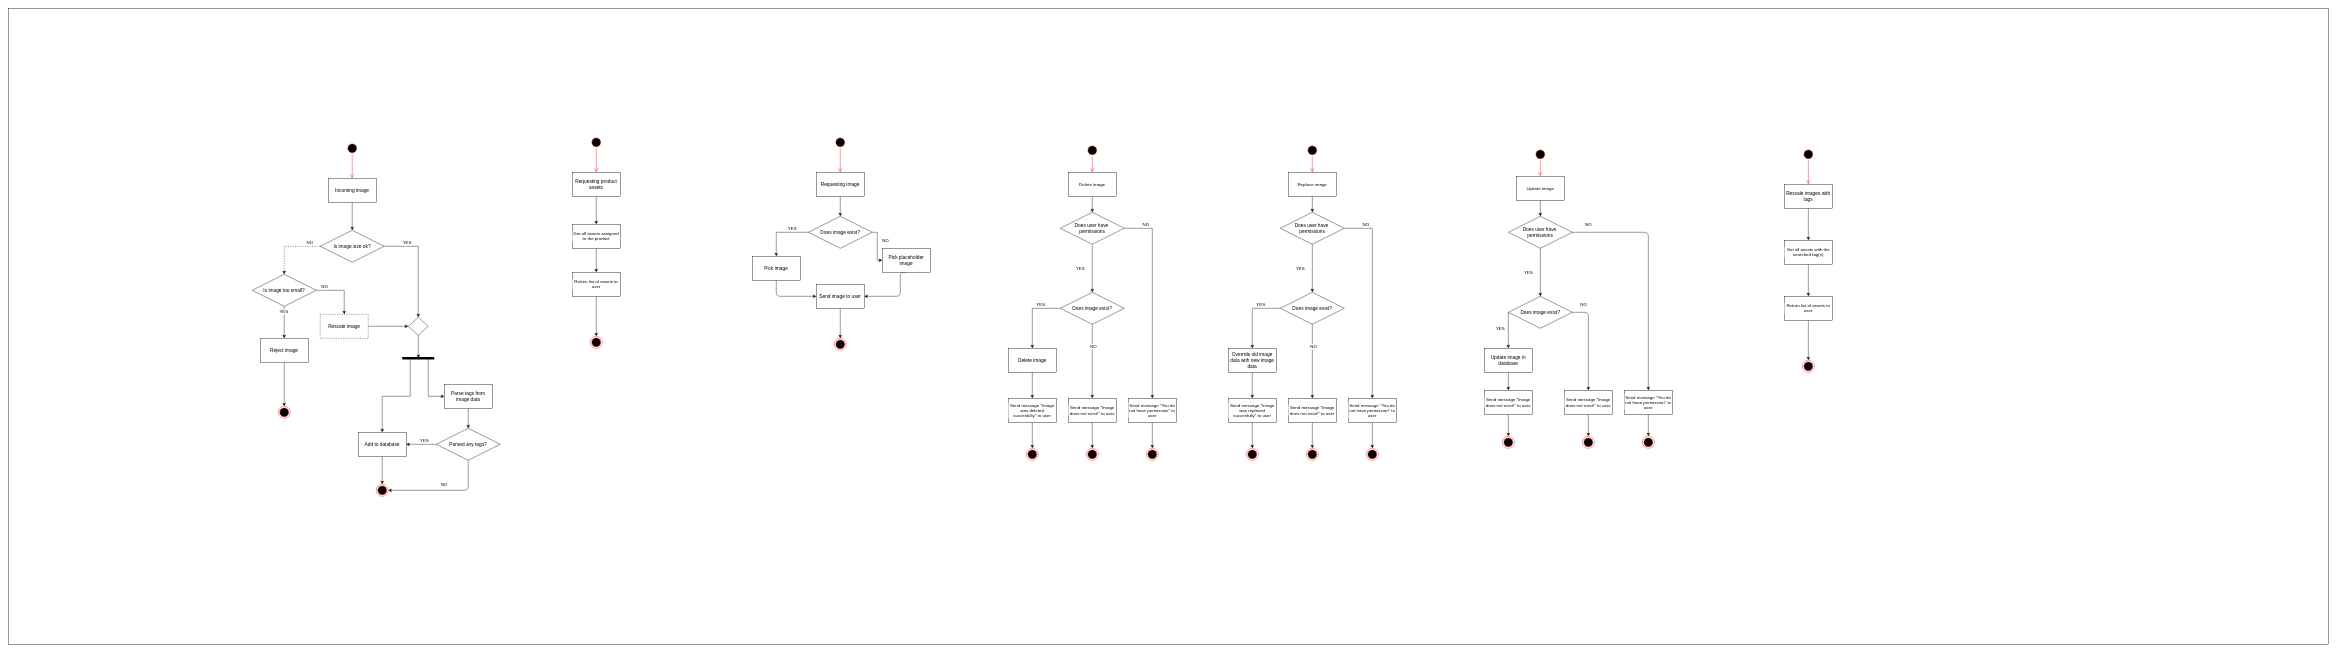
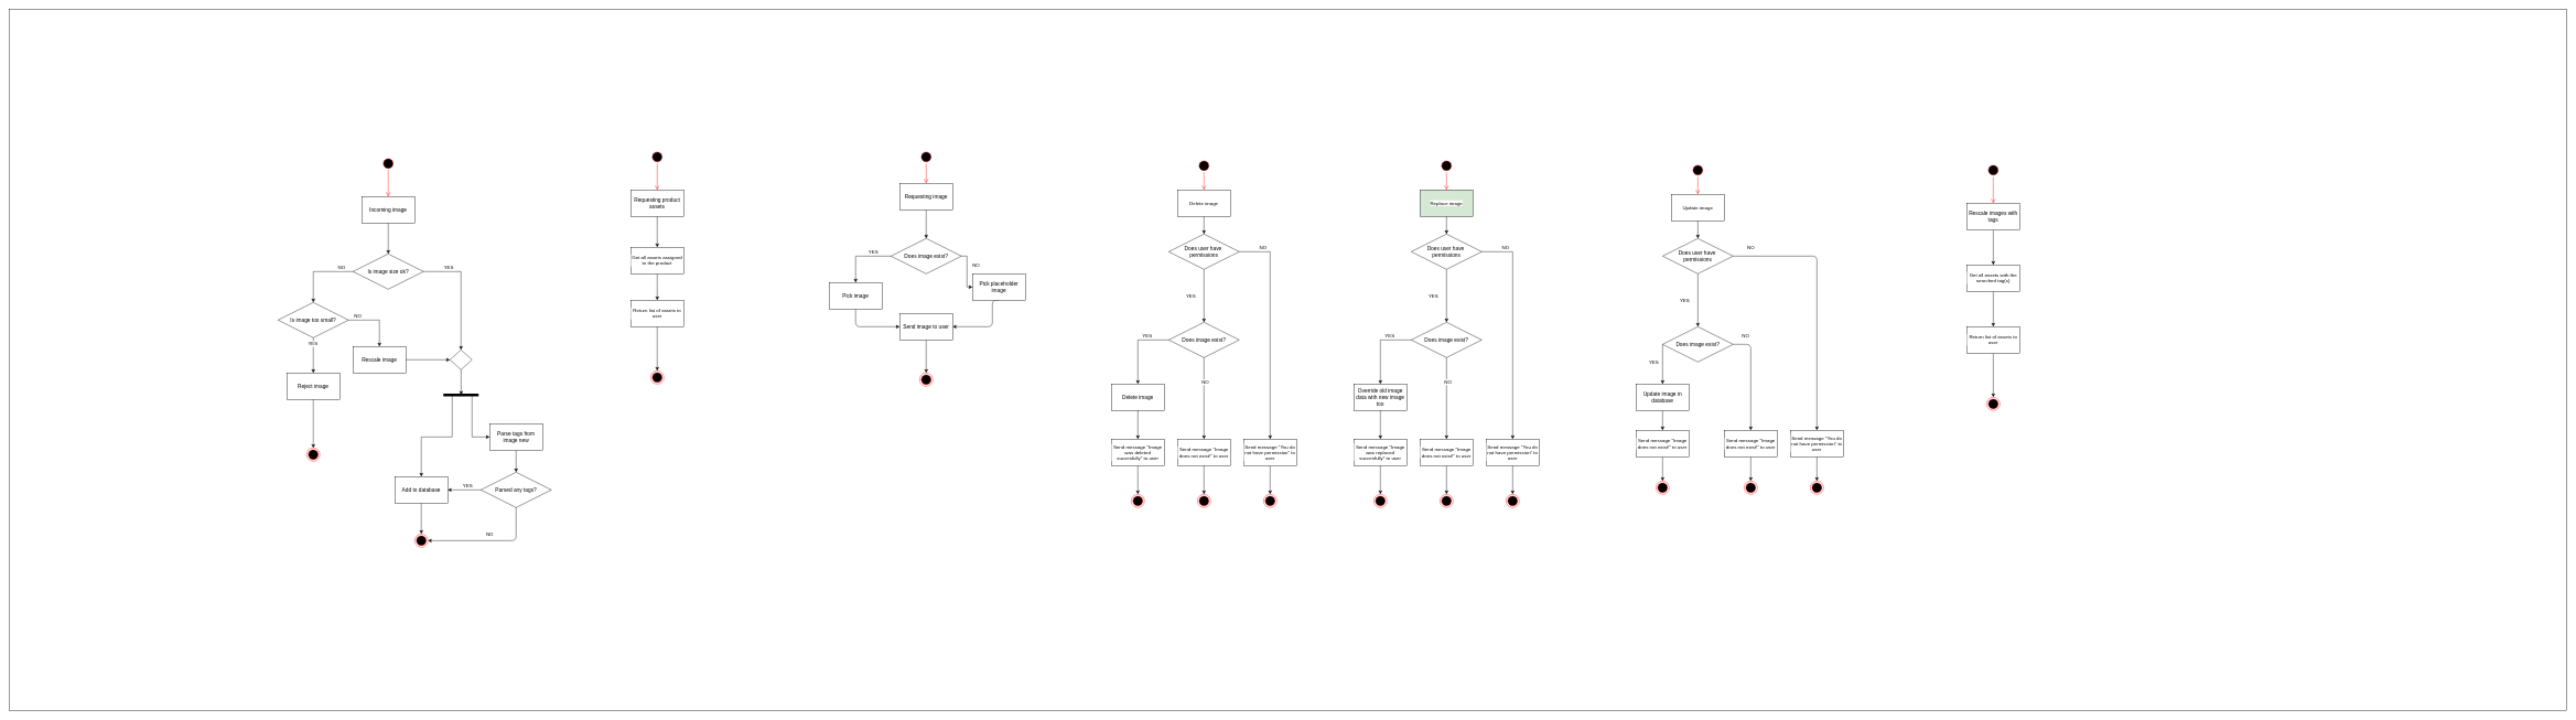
- <mxCell id="24" value="Requesting image" style="rounded=0;whiteSpace=wrap;html=1;" parent="1" vertex="1"><mxGeometry x="2040" y="430" width="120" height="60" as="geometry" /></mxCell>
+ <mxCell id="24" value="Requesting image" style="rounded=0;whiteSpace=wrap;html=1;" parent="1" vertex="1"><mxGeometry x="2040" y="415" width="120" height="60" as="geometry" /></mxCell>
- <mxCell id="41" value="Replace image" style="rounded=0;whiteSpace=wrap;html=1;fontFamily=Helvetica;fontSize=11;fontColor=default;labelBackgroundColor=default;" parent="1" vertex="1"><mxGeometry x="3220" y="430" width="120" height="60" as="geometry" /></mxCell>
+ <mxCell id="41" value="Replace image" style="rounded=0;whiteSpace=wrap;html=1;fontFamily=Helvetica;fontSize=11;fontColor=default;labelBackgroundColor=default;fillColor=#d5e8d4;" parent="1" vertex="1"><mxGeometry x="3220" y="430" width="120" height="60" as="geometry" /></mxCell>
- <mxCell id="5" value="" style="endArrow=classic;html=1;rounded=0;endFill=1;edgeStyle=orthogonalEdgeStyle;dashed=1;" parent="1" source="4" target="9" edge="1"><mxGeometry width="50" height="50" relative="1" as="geometry"><mxPoint x="910" y="625" as="sourcePoint" /><mxPoint x="730" y="715" as="targetPoint" /></mxGeometry></mxCell>
+ <mxCell id="5" value="" style="endArrow=classic;html=1;rounded=0;endFill=1;edgeStyle=orthogonalEdgeStyle;" parent="1" source="4" target="9" edge="1"><mxGeometry width="50" height="50" relative="1" as="geometry"><mxPoint x="910" y="625" as="sourcePoint" /><mxPoint x="730" y="715" as="targetPoint" /></mxGeometry></mxCell>
- <mxCell id="10" value="Rescale image" style="rounded=0;whiteSpace=wrap;html=1;dashed=1;" parent="1" vertex="1"><mxGeometry x="800" y="785" width="120" height="60" as="geometry" /></mxCell>
+ <mxCell id="10" value="Rescale image" style="rounded=0;whiteSpace=wrap;html=1;" parent="1" vertex="1"><mxGeometry x="800" y="785" width="120" height="60" as="geometry" /></mxCell>
- <mxCell id="44" value="Override old image data with new image data" style="rounded=0;whiteSpace=wrap;html=1;" parent="1" vertex="1"><mxGeometry x="3070" y="870" width="120" height="60" as="geometry" /></mxCell>
+ <mxCell id="44" value="Override old image data with new image too" style="rounded=0;whiteSpace=wrap;html=1;" parent="1" vertex="1"><mxGeometry x="3070" y="870" width="120" height="60" as="geometry" /></mxCell>
- <mxCell id="126" value="Parse tags from image data" style="rounded=0;whiteSpace=wrap;html=1;" parent="1" vertex="1"><mxGeometry x="1110" y="960" width="120" height="60" as="geometry" /></mxCell>
+ <mxCell id="126" value="Parse tags from image new" style="rounded=0;whiteSpace=wrap;html=1;" parent="1" vertex="1"><mxGeometry x="1110" y="960" width="120" height="60" as="geometry" /></mxCell>
